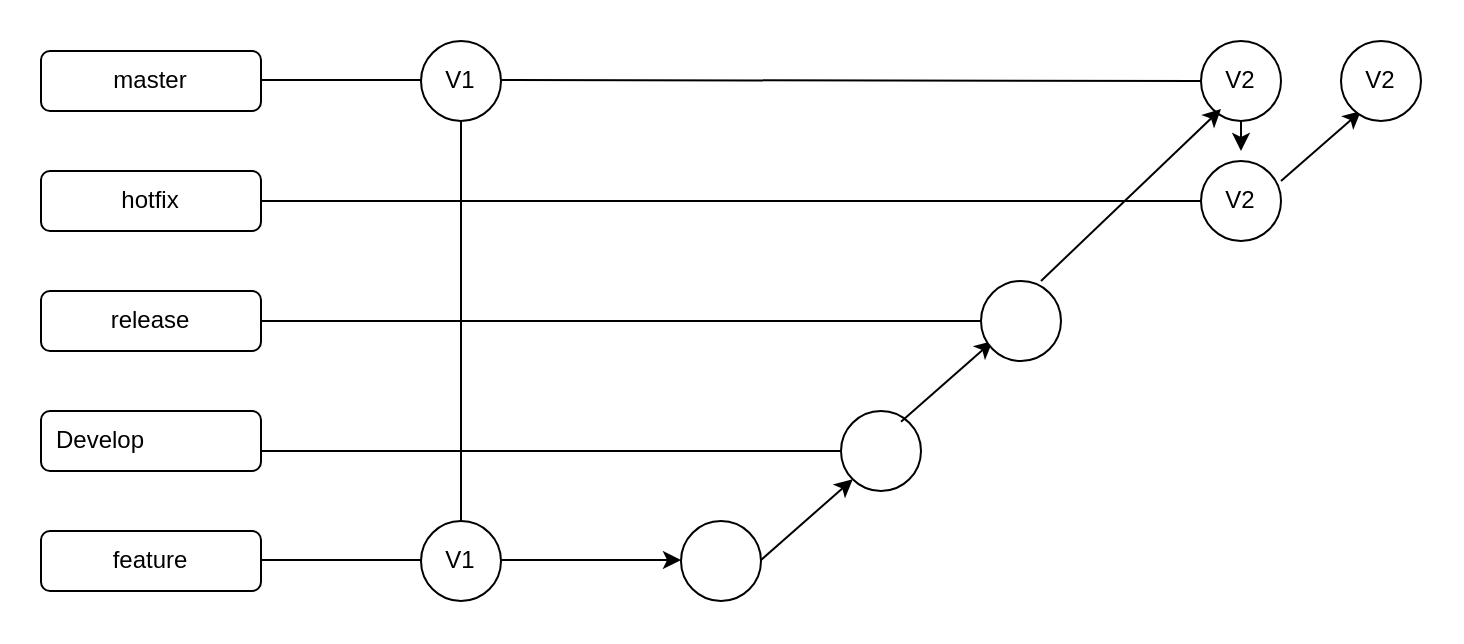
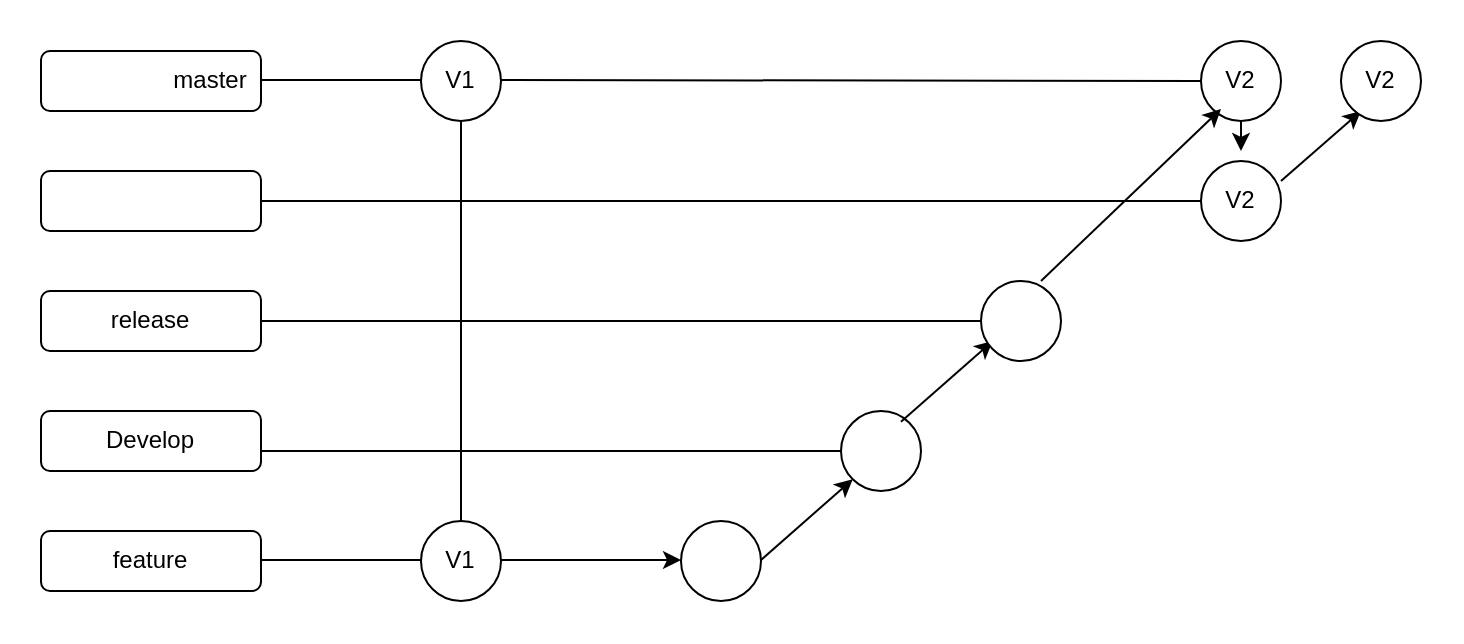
- <mxCell id="3" value="master" style="text;html=1;strokeColor=none;fillColor=none;align=center;verticalAlign=middle;whiteSpace=wrap;rounded=0;" parent="1" vertex="1"><mxGeometry x="55" y="30" width="40" height="20" as="geometry" /></mxCell>
+ <mxCell id="3" value="master" style="text;html=1;strokeColor=none;fillColor=none;align=center;verticalAlign=middle;whiteSpace=wrap;rounded=0;" parent="1" vertex="1"><mxGeometry x="85" y="30" width="40" height="20" as="geometry" /></mxCell>
- <mxCell id="5" value="hotfix" style="text;html=1;strokeColor=none;fillColor=none;align=center;verticalAlign=middle;whiteSpace=wrap;rounded=0;" parent="1" vertex="1"><mxGeometry x="55" y="90" width="40" height="20" as="geometry" /></mxCell>
- <mxCell id="9" value="Develop" style="text;html=1;strokeColor=none;fillColor=none;align=center;verticalAlign=middle;whiteSpace=wrap;rounded=0;" parent="1" vertex="1"><mxGeometry x="30" y="210" width="40" height="20" as="geometry" /></mxCell>
+ <mxCell id="9" value="Develop" style="text;html=1;strokeColor=none;fillColor=none;align=center;verticalAlign=middle;whiteSpace=wrap;rounded=0;" parent="1" vertex="1"><mxGeometry x="55" y="210" width="40" height="20" as="geometry" /></mxCell>
